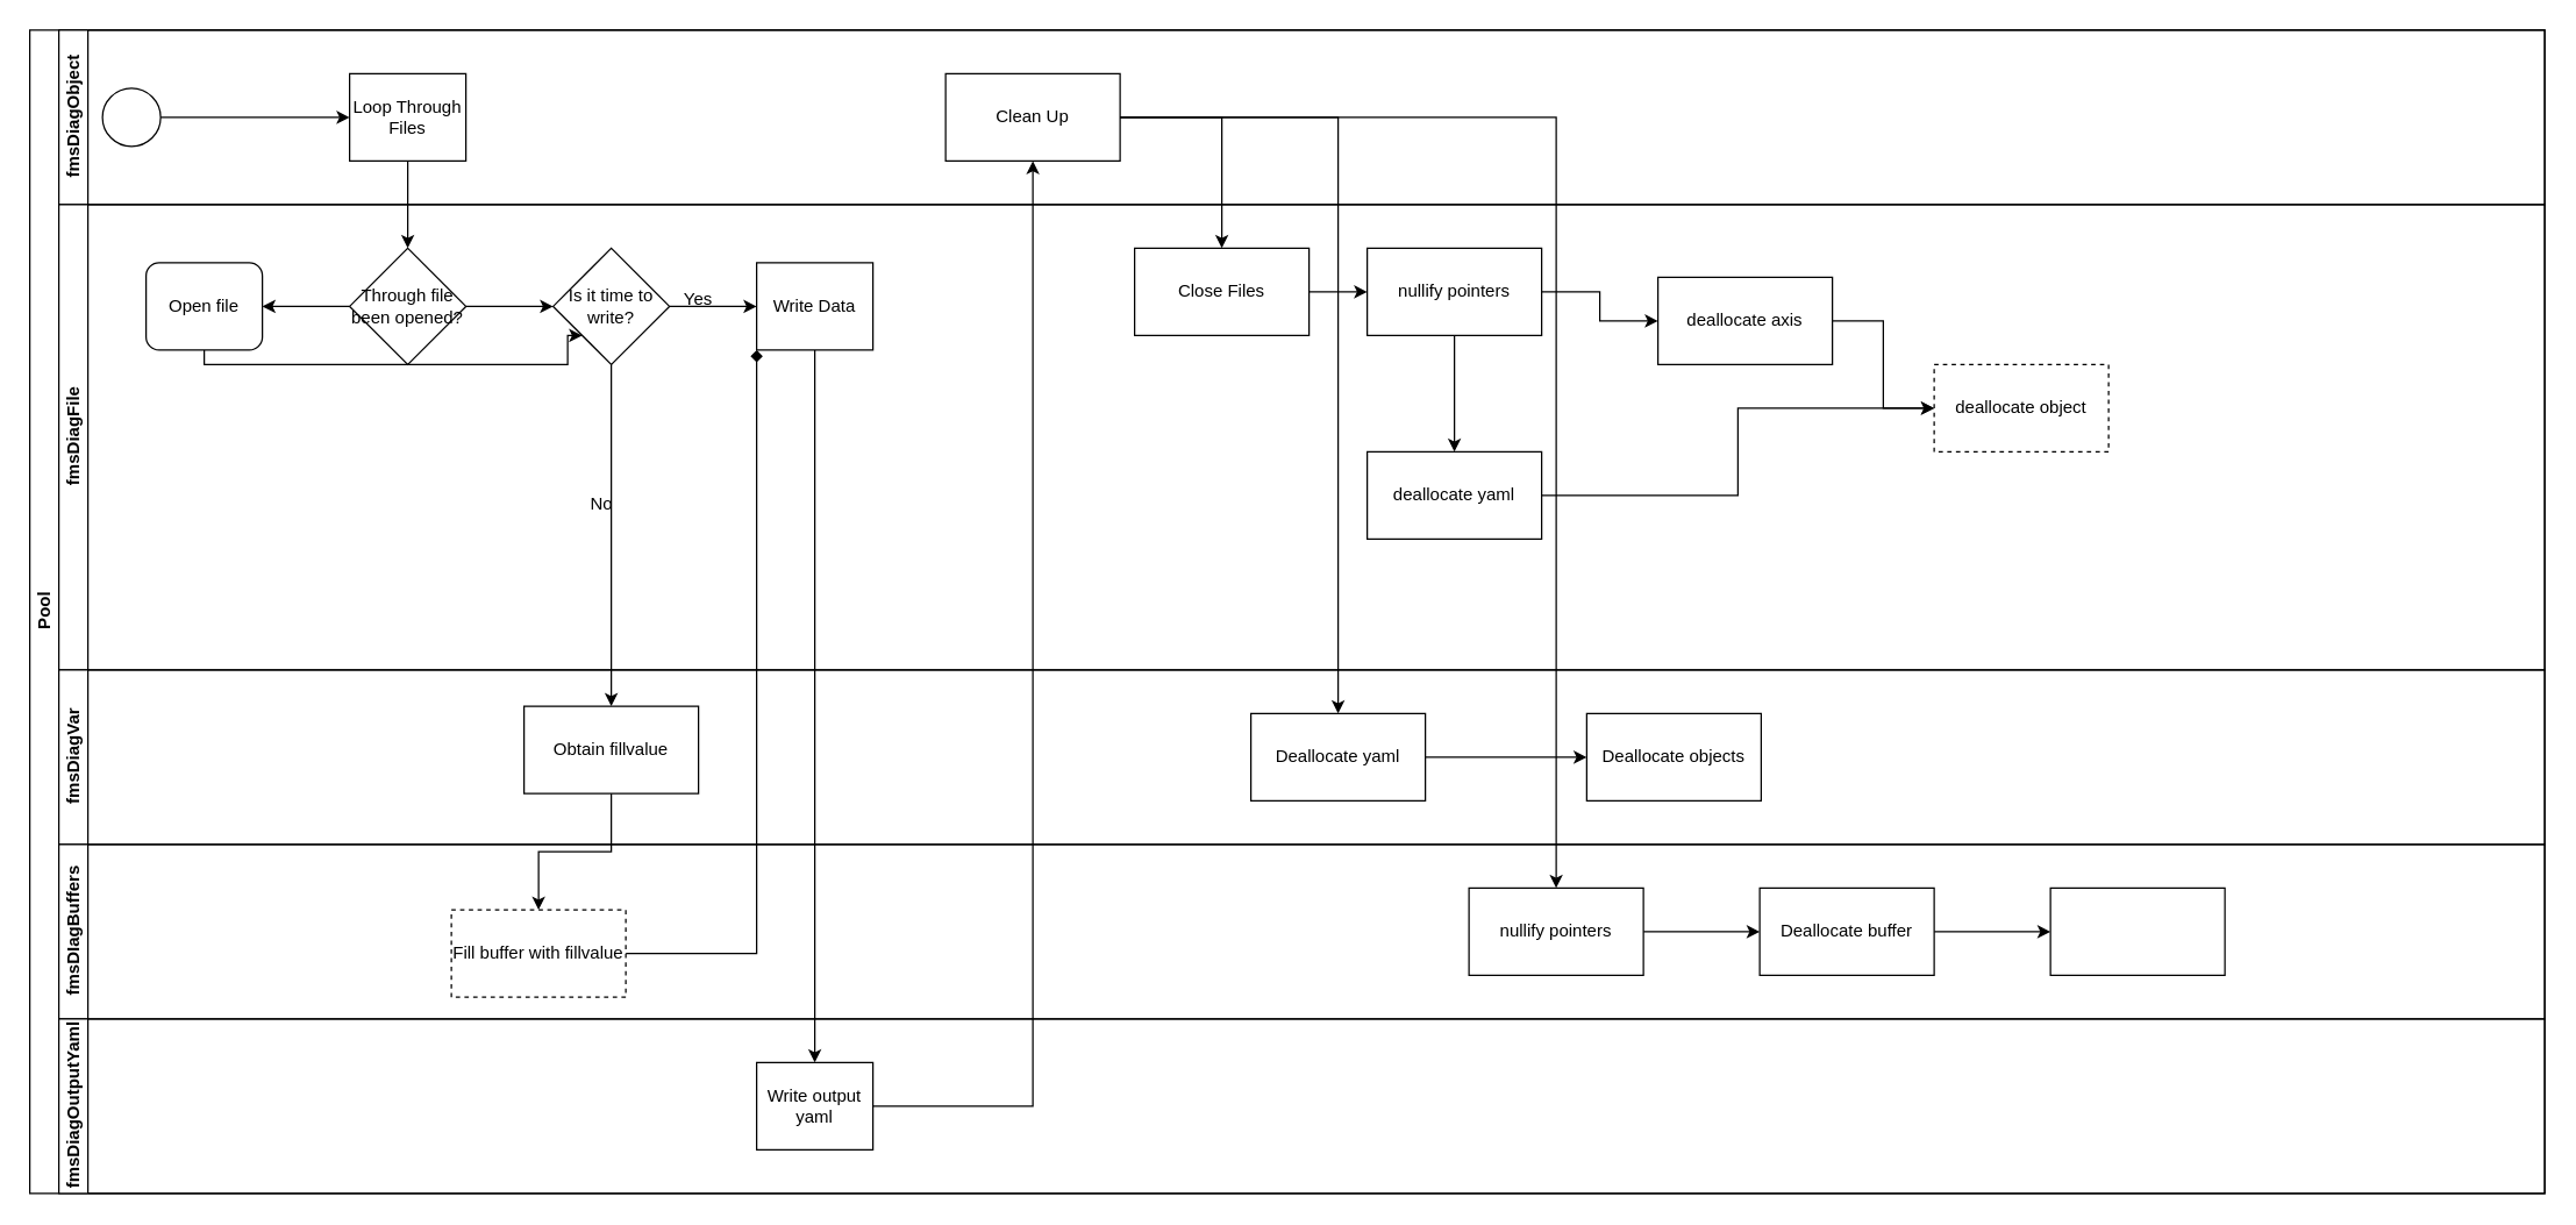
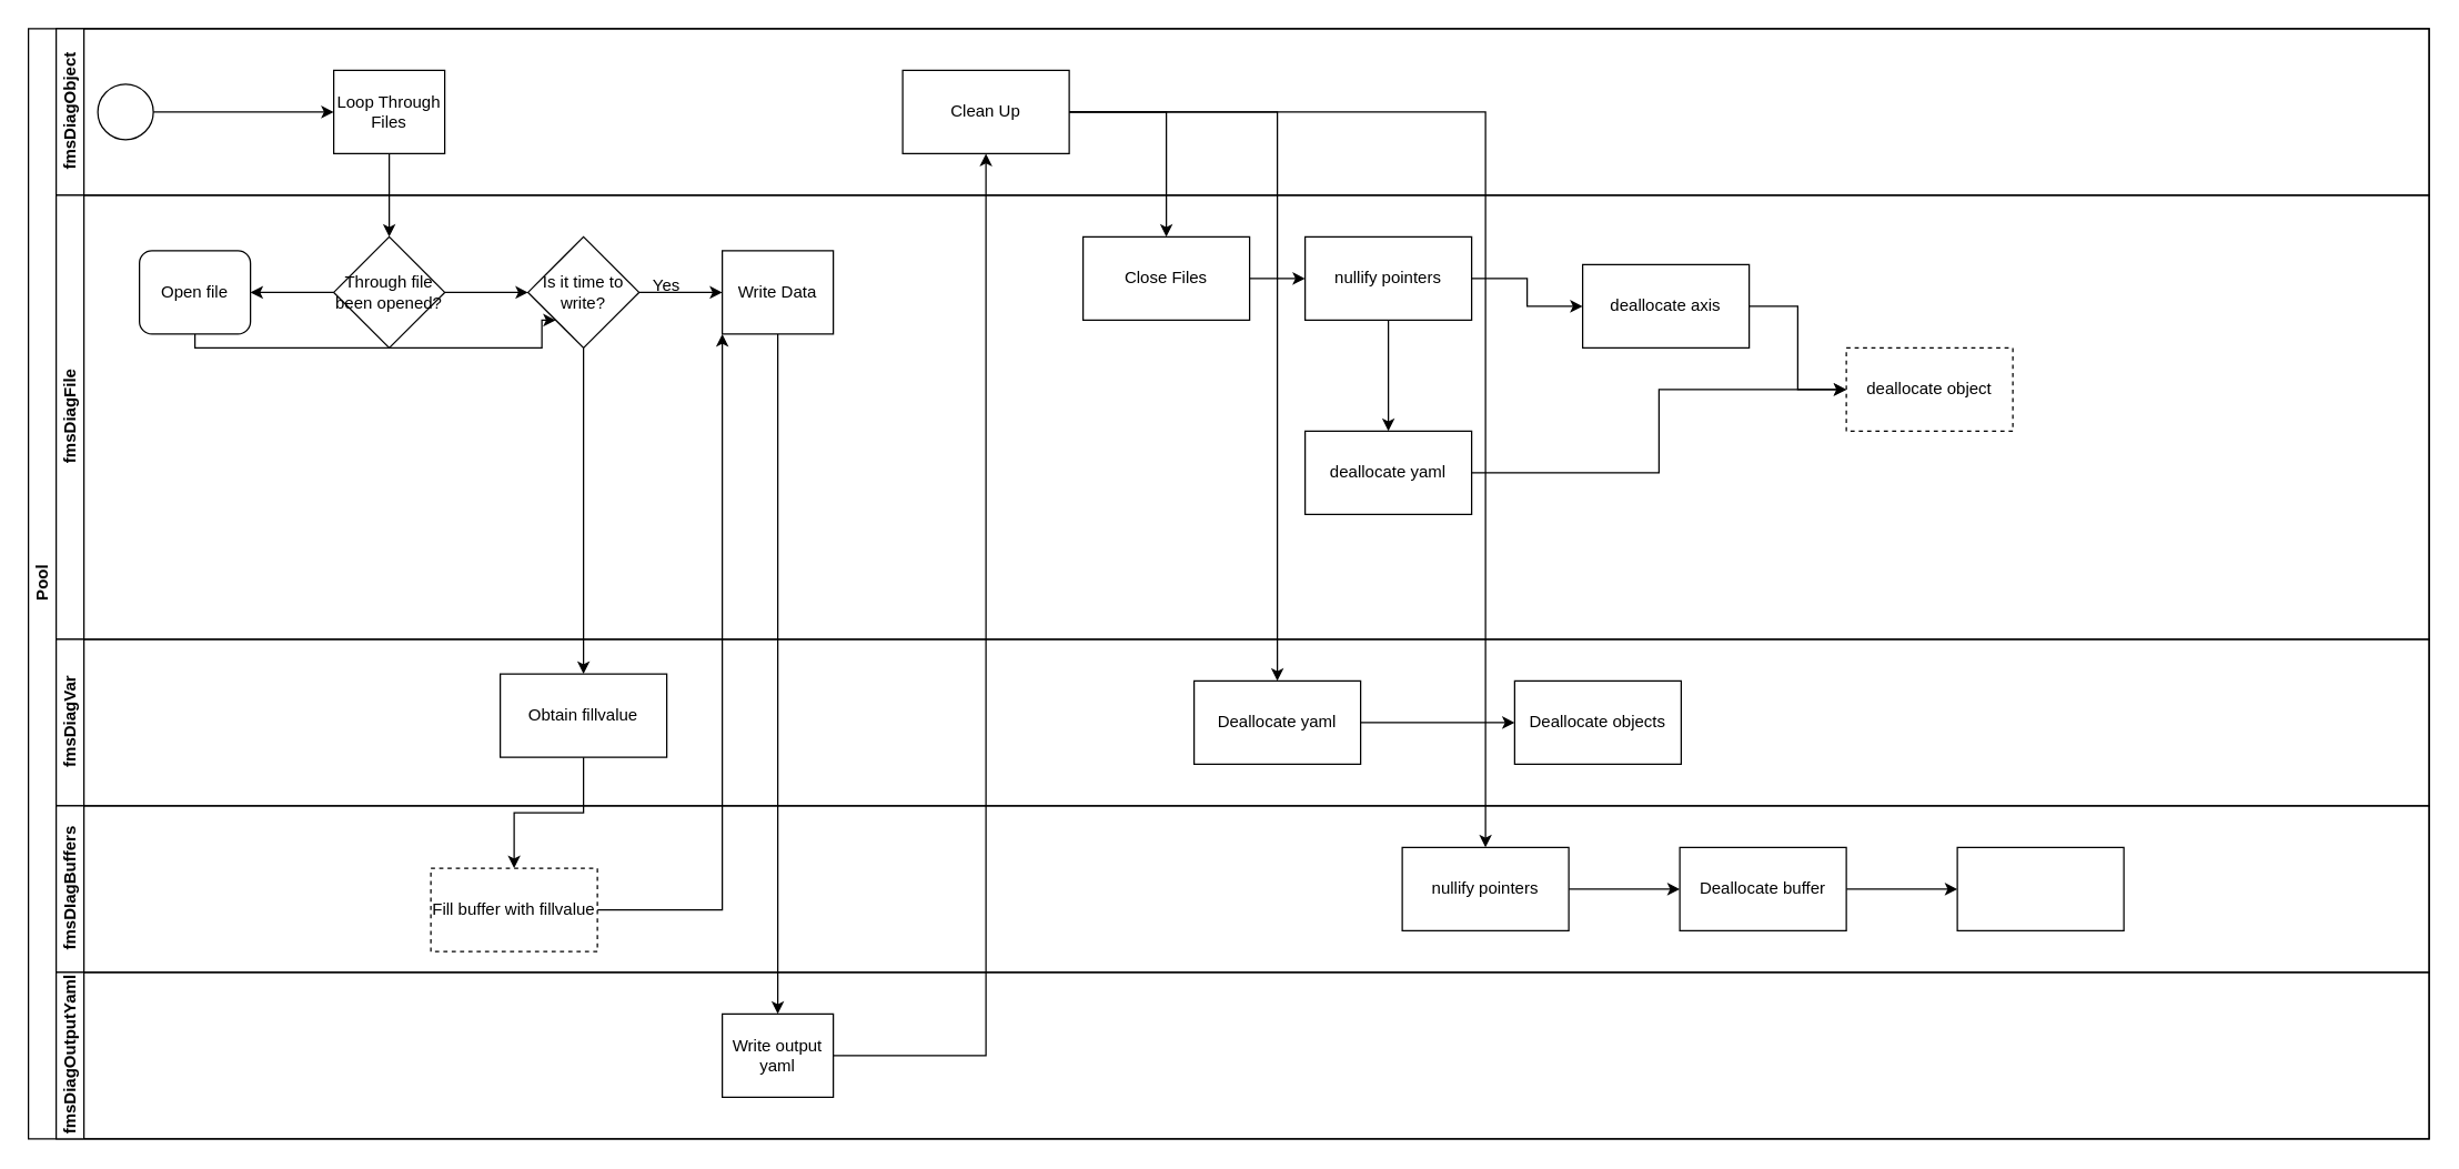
- <mxCell id="49" style="edgeStyle=orthogonalEdgeStyle;rounded=0;orthogonalLoop=1;jettySize=auto;html=1;entryX=0;entryY=1;entryDx=0;entryDy=0;endArrow=diamond;" edge="1" parent="1" source="50" target="16"><mxGeometry relative="1" as="geometry" /></mxCell>
+ <mxCell id="49" style="edgeStyle=orthogonalEdgeStyle;rounded=0;orthogonalLoop=1;jettySize=auto;html=1;entryX=0;entryY=1;entryDx=0;entryDy=0;" edge="1" parent="1" source="50" target="16"><mxGeometry relative="1" as="geometry" /></mxCell>
- <mxCell id="18" value="No" style="text;strokeColor=none;fillColor=none;align=left;verticalAlign=middle;spacingLeft=4;spacingRight=4;overflow=hidden;points=[[0,0.5],[1,0.5]];portConstraint=eastwest;rotatable=0;" vertex="1" parent="8"><mxGeometry x="360" y="190" width="30" height="30" as="geometry" /></mxCell>
